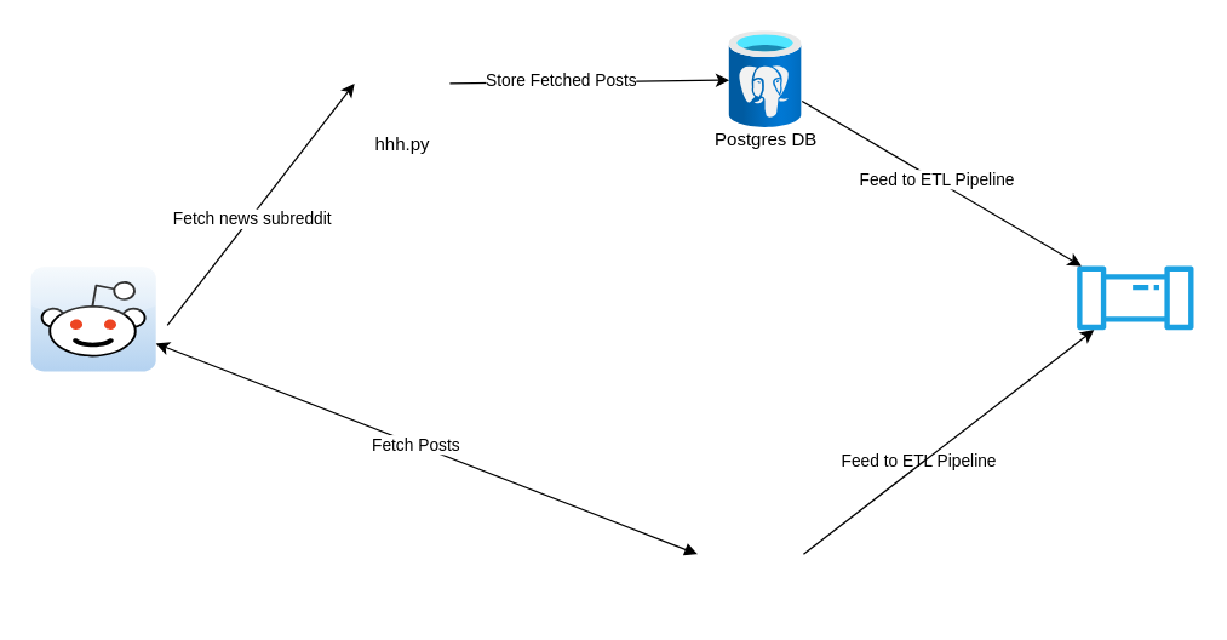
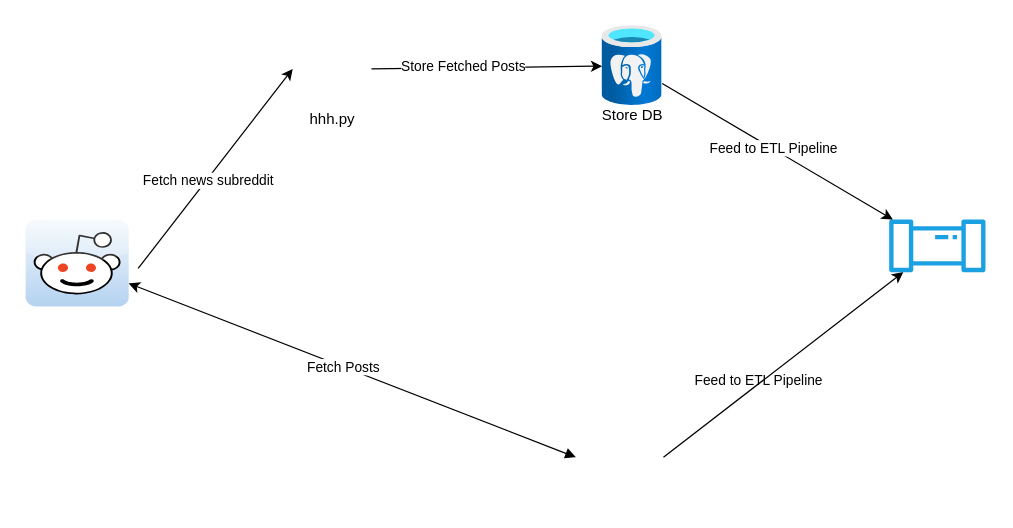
- <mxCell id="19" value="Postgres DB" style="text;html=1;align=center;verticalAlign=middle;resizable=0;points=[];autosize=1;strokeColor=none;fillColor=none;" parent="17" vertex="1"><mxGeometry y="57" width="90" height="30" as="geometry" /></mxCell>
+ <mxCell id="19" value="Store DB" style="text;html=1;align=center;verticalAlign=middle;resizable=0;points=[];autosize=1;strokeColor=none;fillColor=none;" parent="17" vertex="1"><mxGeometry y="57" width="90" height="30" as="geometry" /></mxCell>
